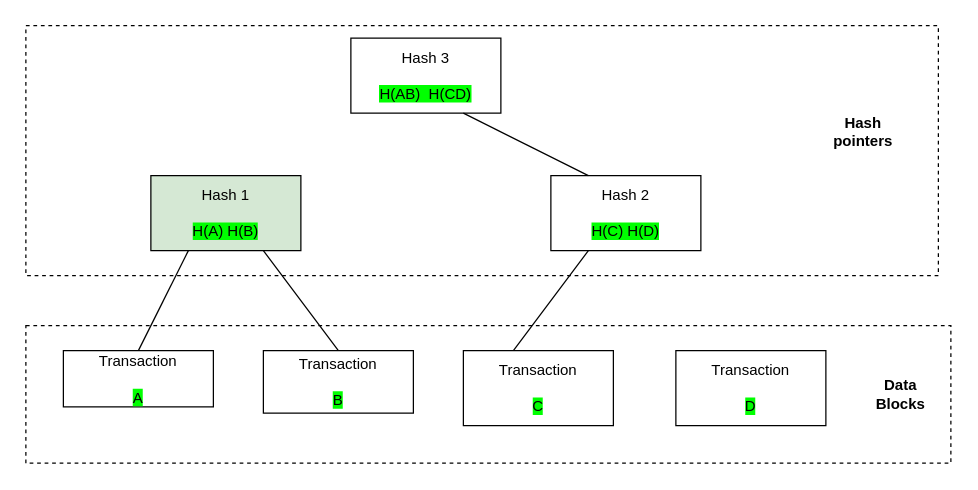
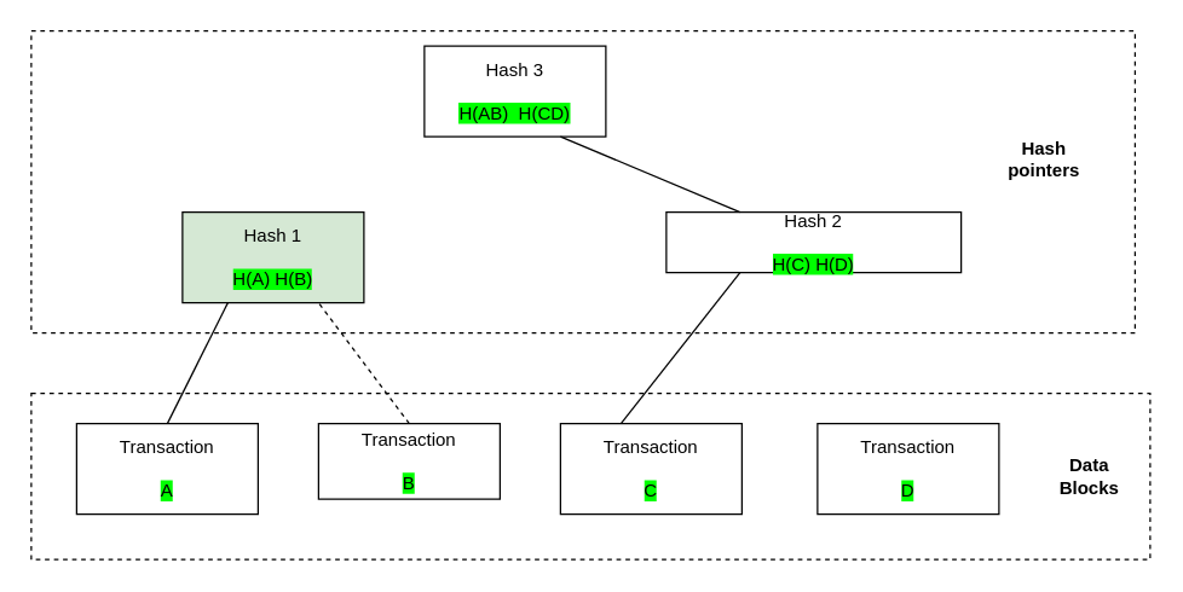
- <mxCell id="10" value="Hash 2&lt;span style=&quot;background-color: rgb(0 , 255 , 0)&quot;&gt;&lt;br&gt;&lt;br&gt;H(C) H(D)&lt;/span&gt;" style="rounded=0;whiteSpace=wrap;html=1;" parent="1" vertex="1"><mxGeometry x="440" y="140" width="120" height="60" as="geometry" /></mxCell>
+ <mxCell id="10" value="Hash 2&lt;span style=&quot;background-color: rgb(0 , 255 , 0)&quot;&gt;&lt;br&gt;&lt;br&gt;H(C) H(D)&lt;/span&gt;" style="rounded=0;whiteSpace=wrap;html=1;" parent="1" vertex="1"><mxGeometry x="440" y="140" width="195" height="40" as="geometry" /></mxCell>
- <mxCell id="13" value="" style="endArrow=none;html=1;rounded=0;fontFamily=Helvetica;fontSize=12;fontColor=#000000;exitX=0.5;exitY=0;exitDx=0;exitDy=0;entryX=0.75;entryY=1;entryDx=0;entryDy=0;" parent="1" source="4" target="9" edge="1"><mxGeometry width="50" height="50" relative="1" as="geometry"><mxPoint x="200" y="250" as="sourcePoint" /><mxPoint x="250" y="200" as="targetPoint" /></mxGeometry></mxCell>
+ <mxCell id="13" value="" style="endArrow=none;html=1;rounded=0;fontFamily=Helvetica;fontSize=12;fontColor=#000000;exitX=0.5;exitY=0;exitDx=0;exitDy=0;entryX=0.75;entryY=1;entryDx=0;entryDy=0;dashed=1;" parent="1" source="4" target="9" edge="1"><mxGeometry width="50" height="50" relative="1" as="geometry"><mxPoint x="200" y="250" as="sourcePoint" /><mxPoint x="250" y="200" as="targetPoint" /></mxGeometry></mxCell>
- <mxCell id="3" value="Transaction&lt;br&gt;&lt;br&gt;&lt;font style=&quot;background-color: rgb(0 , 255 , 0)&quot;&gt;A&lt;/font&gt;" style="rounded=0;whiteSpace=wrap;html=1;" parent="1" vertex="1"><mxGeometry x="50" y="280" width="120" height="45" as="geometry" /></mxCell>
+ <mxCell id="3" value="Transaction&lt;br&gt;&lt;br&gt;&lt;font style=&quot;background-color: rgb(0 , 255 , 0)&quot;&gt;A&lt;/font&gt;" style="rounded=0;whiteSpace=wrap;html=1;" parent="1" vertex="1"><mxGeometry x="50" y="280" width="120" height="60" as="geometry" /></mxCell>
